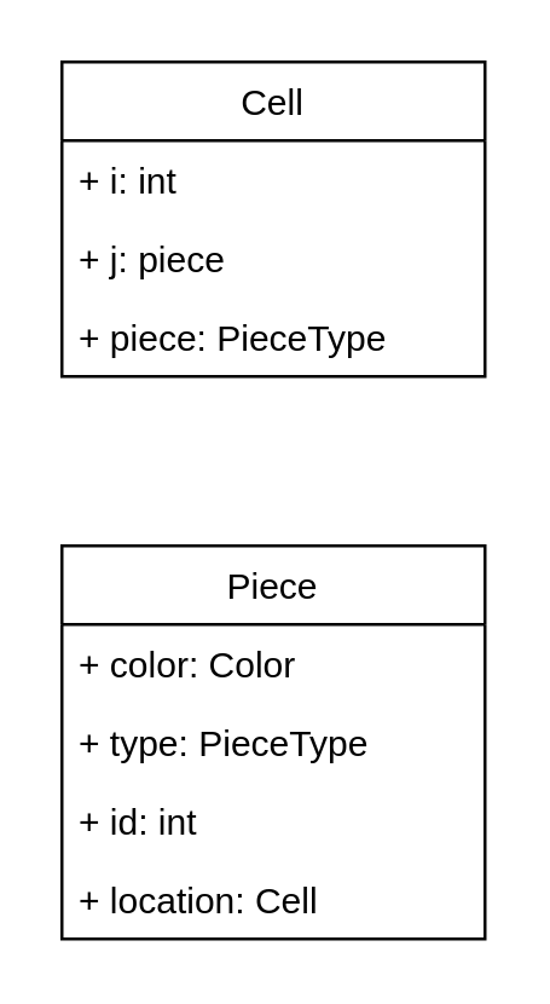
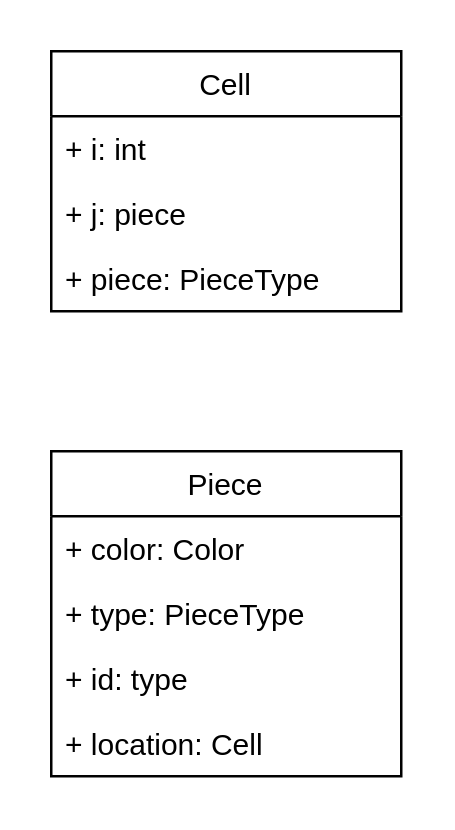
- <mxCell id="9" value="+ id: int" style="text;strokeColor=none;fillColor=none;align=left;verticalAlign=top;spacingLeft=4;spacingRight=4;overflow=hidden;rotatable=0;points=[[0,0.5],[1,0.5]];portConstraint=eastwest;" vertex="1" parent="6"><mxGeometry y="78" width="140" height="26" as="geometry" /></mxCell>
+ <mxCell id="9" value="+ id: type" style="text;strokeColor=none;fillColor=none;align=left;verticalAlign=top;spacingLeft=4;spacingRight=4;overflow=hidden;rotatable=0;points=[[0,0.5],[1,0.5]];portConstraint=eastwest;" vertex="1" parent="6"><mxGeometry y="78" width="140" height="26" as="geometry" /></mxCell>
